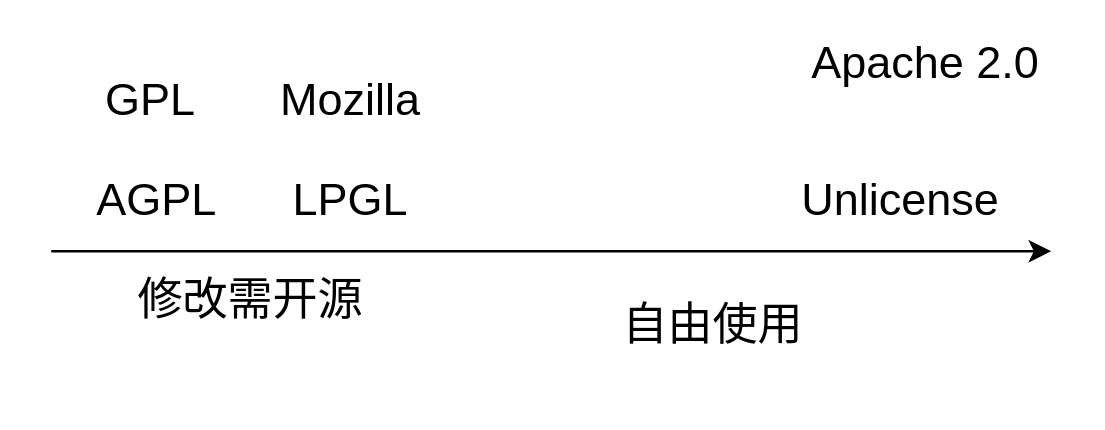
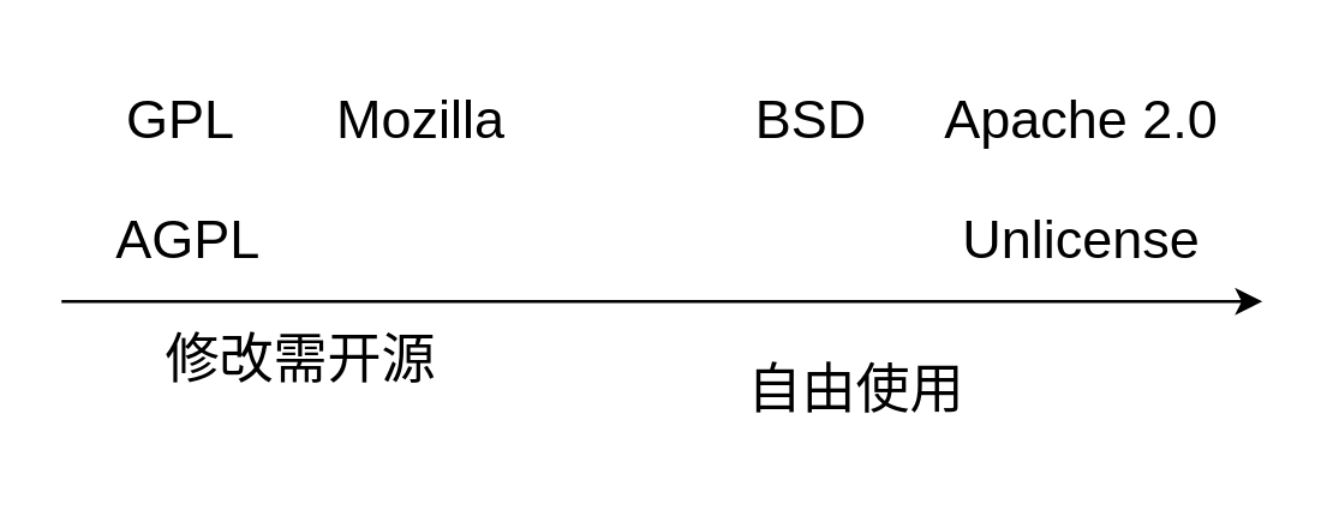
- <mxCell id="5" value="Apache 2.0" style="text;html=1;align=center;verticalAlign=middle;whiteSpace=wrap;rounded=0;fontSize=18;" parent="1" vertex="1"><mxGeometry x="310" y="5" width="120" height="40" as="geometry" /></mxCell>
+ <mxCell id="5" value="Apache 2.0" style="text;html=1;align=center;verticalAlign=middle;whiteSpace=wrap;rounded=0;fontSize=18;" parent="1" vertex="1"><mxGeometry x="300" y="20" width="120" height="40" as="geometry" /></mxCell>
+ <mxCell id="6" value="BSD" style="text;html=1;align=center;verticalAlign=middle;whiteSpace=wrap;rounded=0;fontSize=18;" parent="1" vertex="1"><mxGeometry x="240" y="20" width="60" height="40" as="geometry" /></mxCell>
- <mxCell id="8" value="LPGL" style="text;html=1;align=center;verticalAlign=middle;whiteSpace=wrap;rounded=0;fontSize=18;" parent="1" vertex="1"><mxGeometry x="100" y="60" width="80" height="40" as="geometry" /></mxCell>
